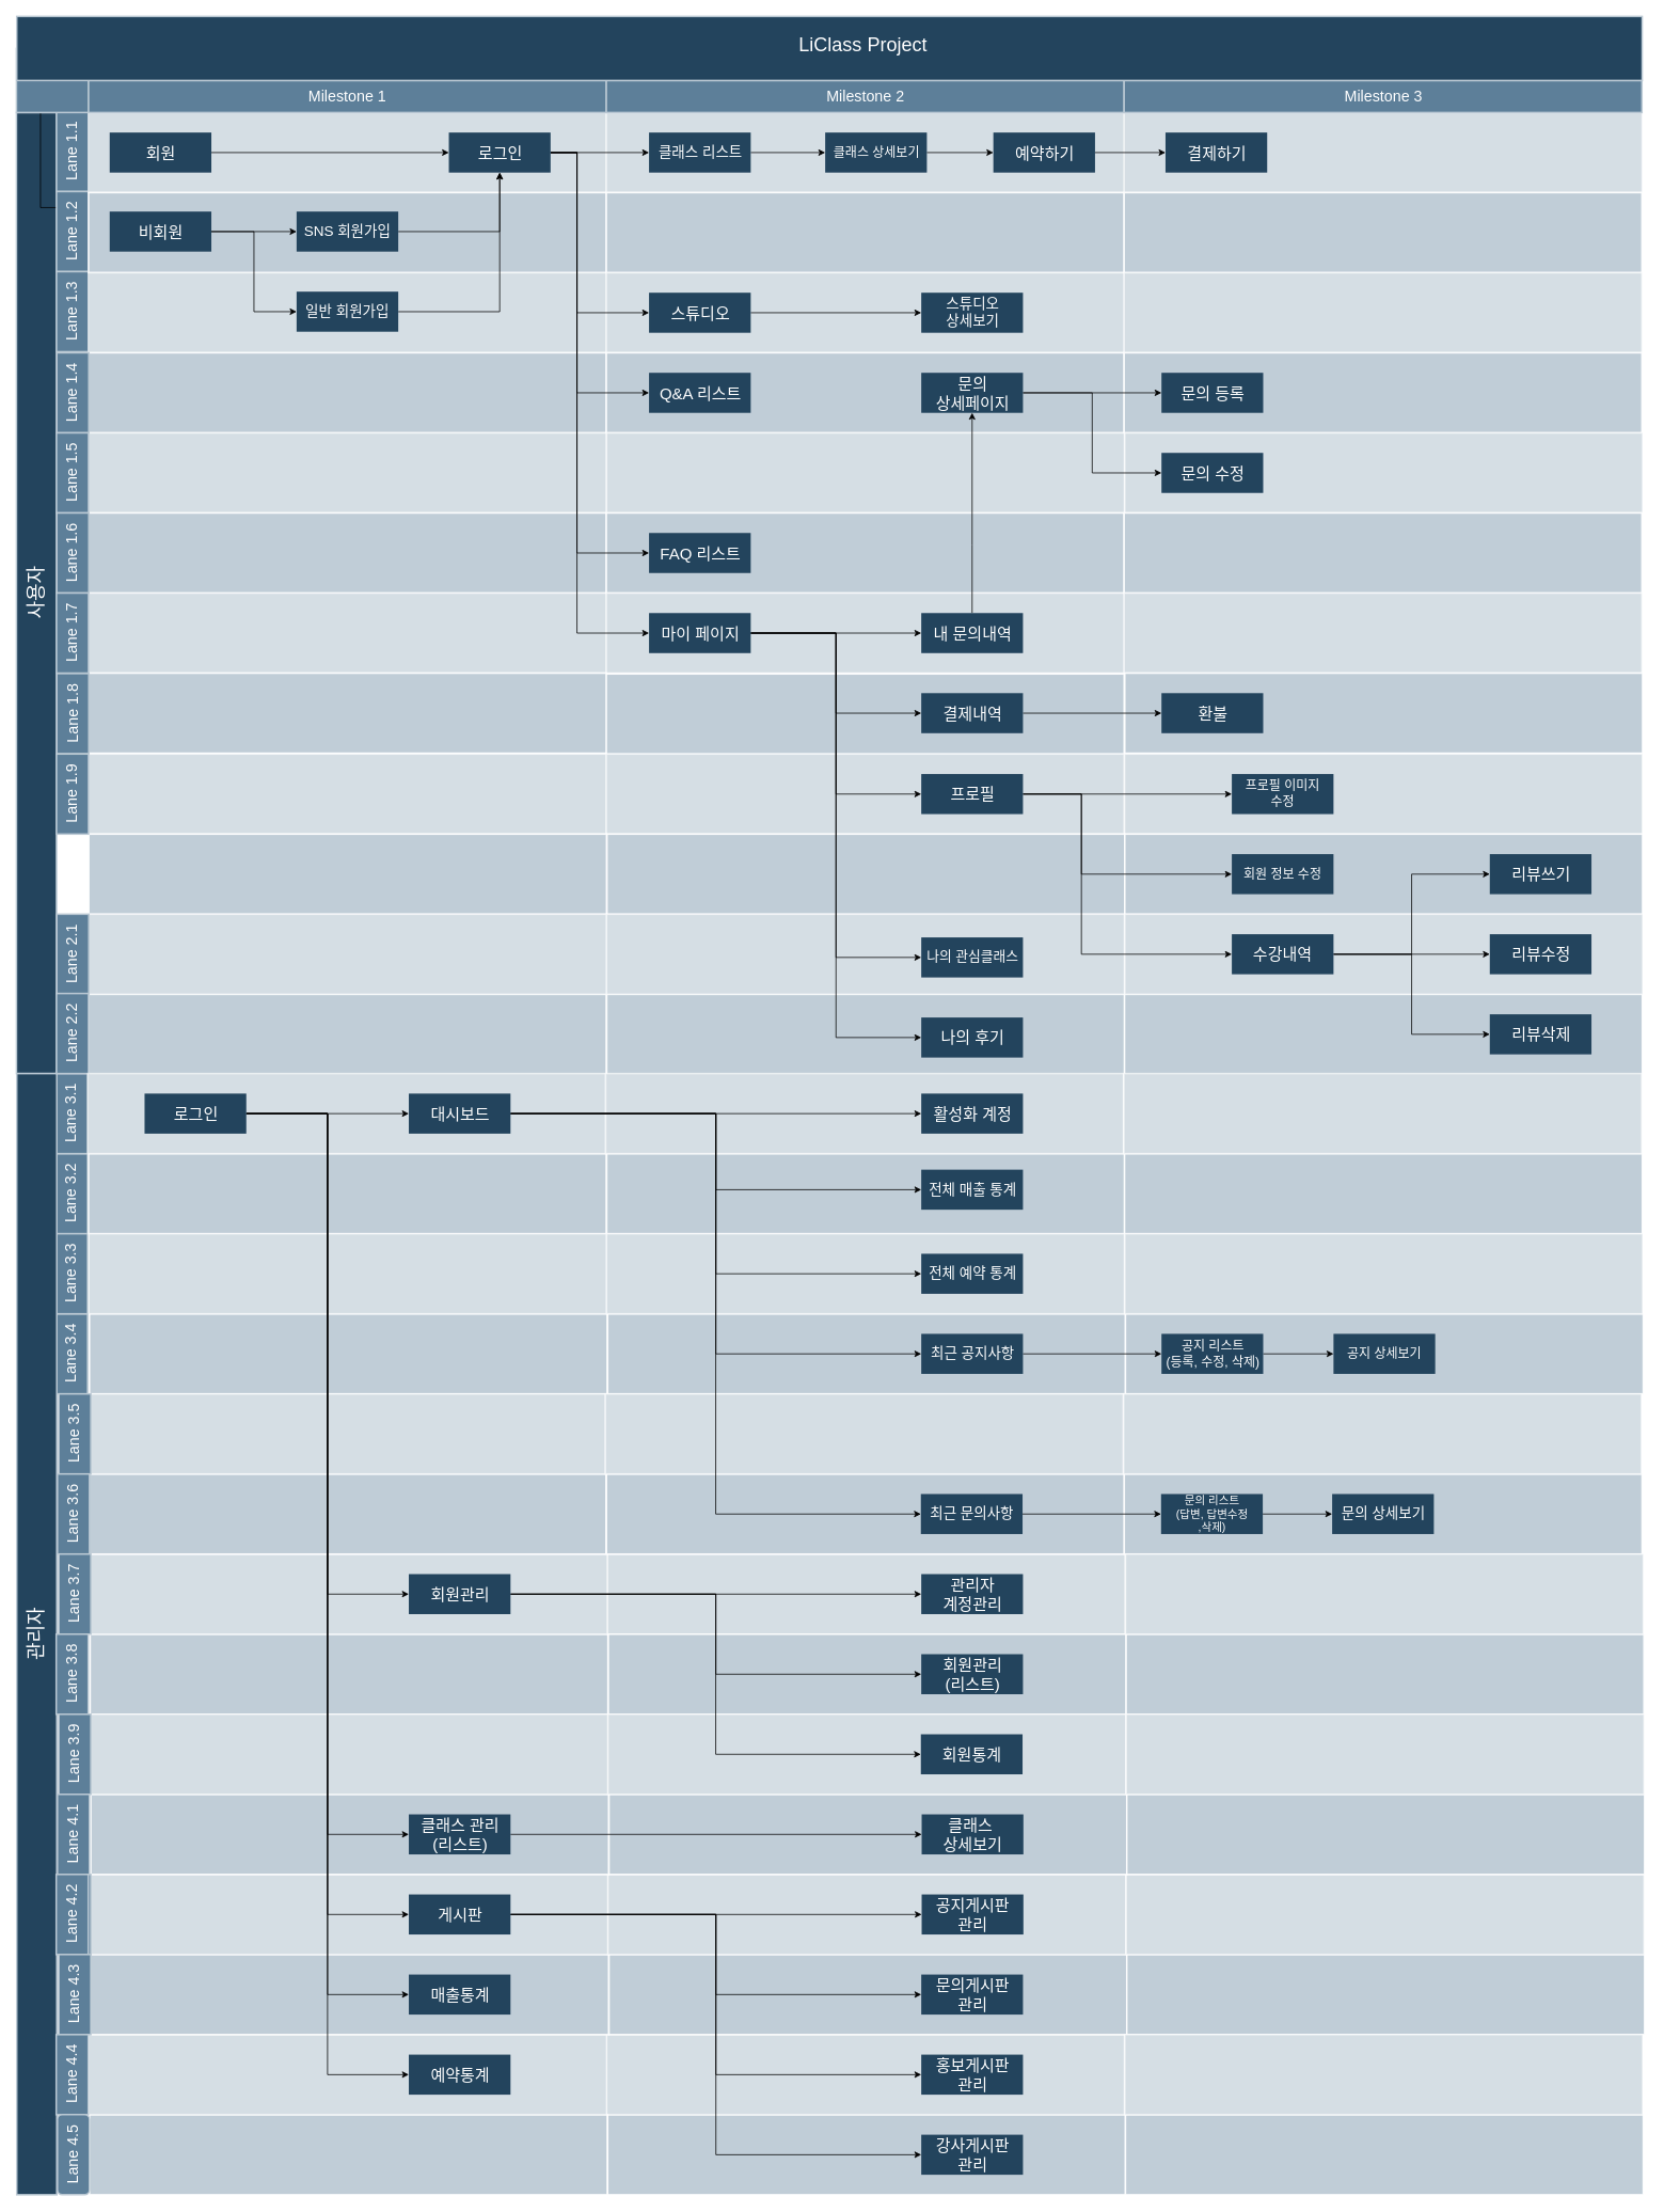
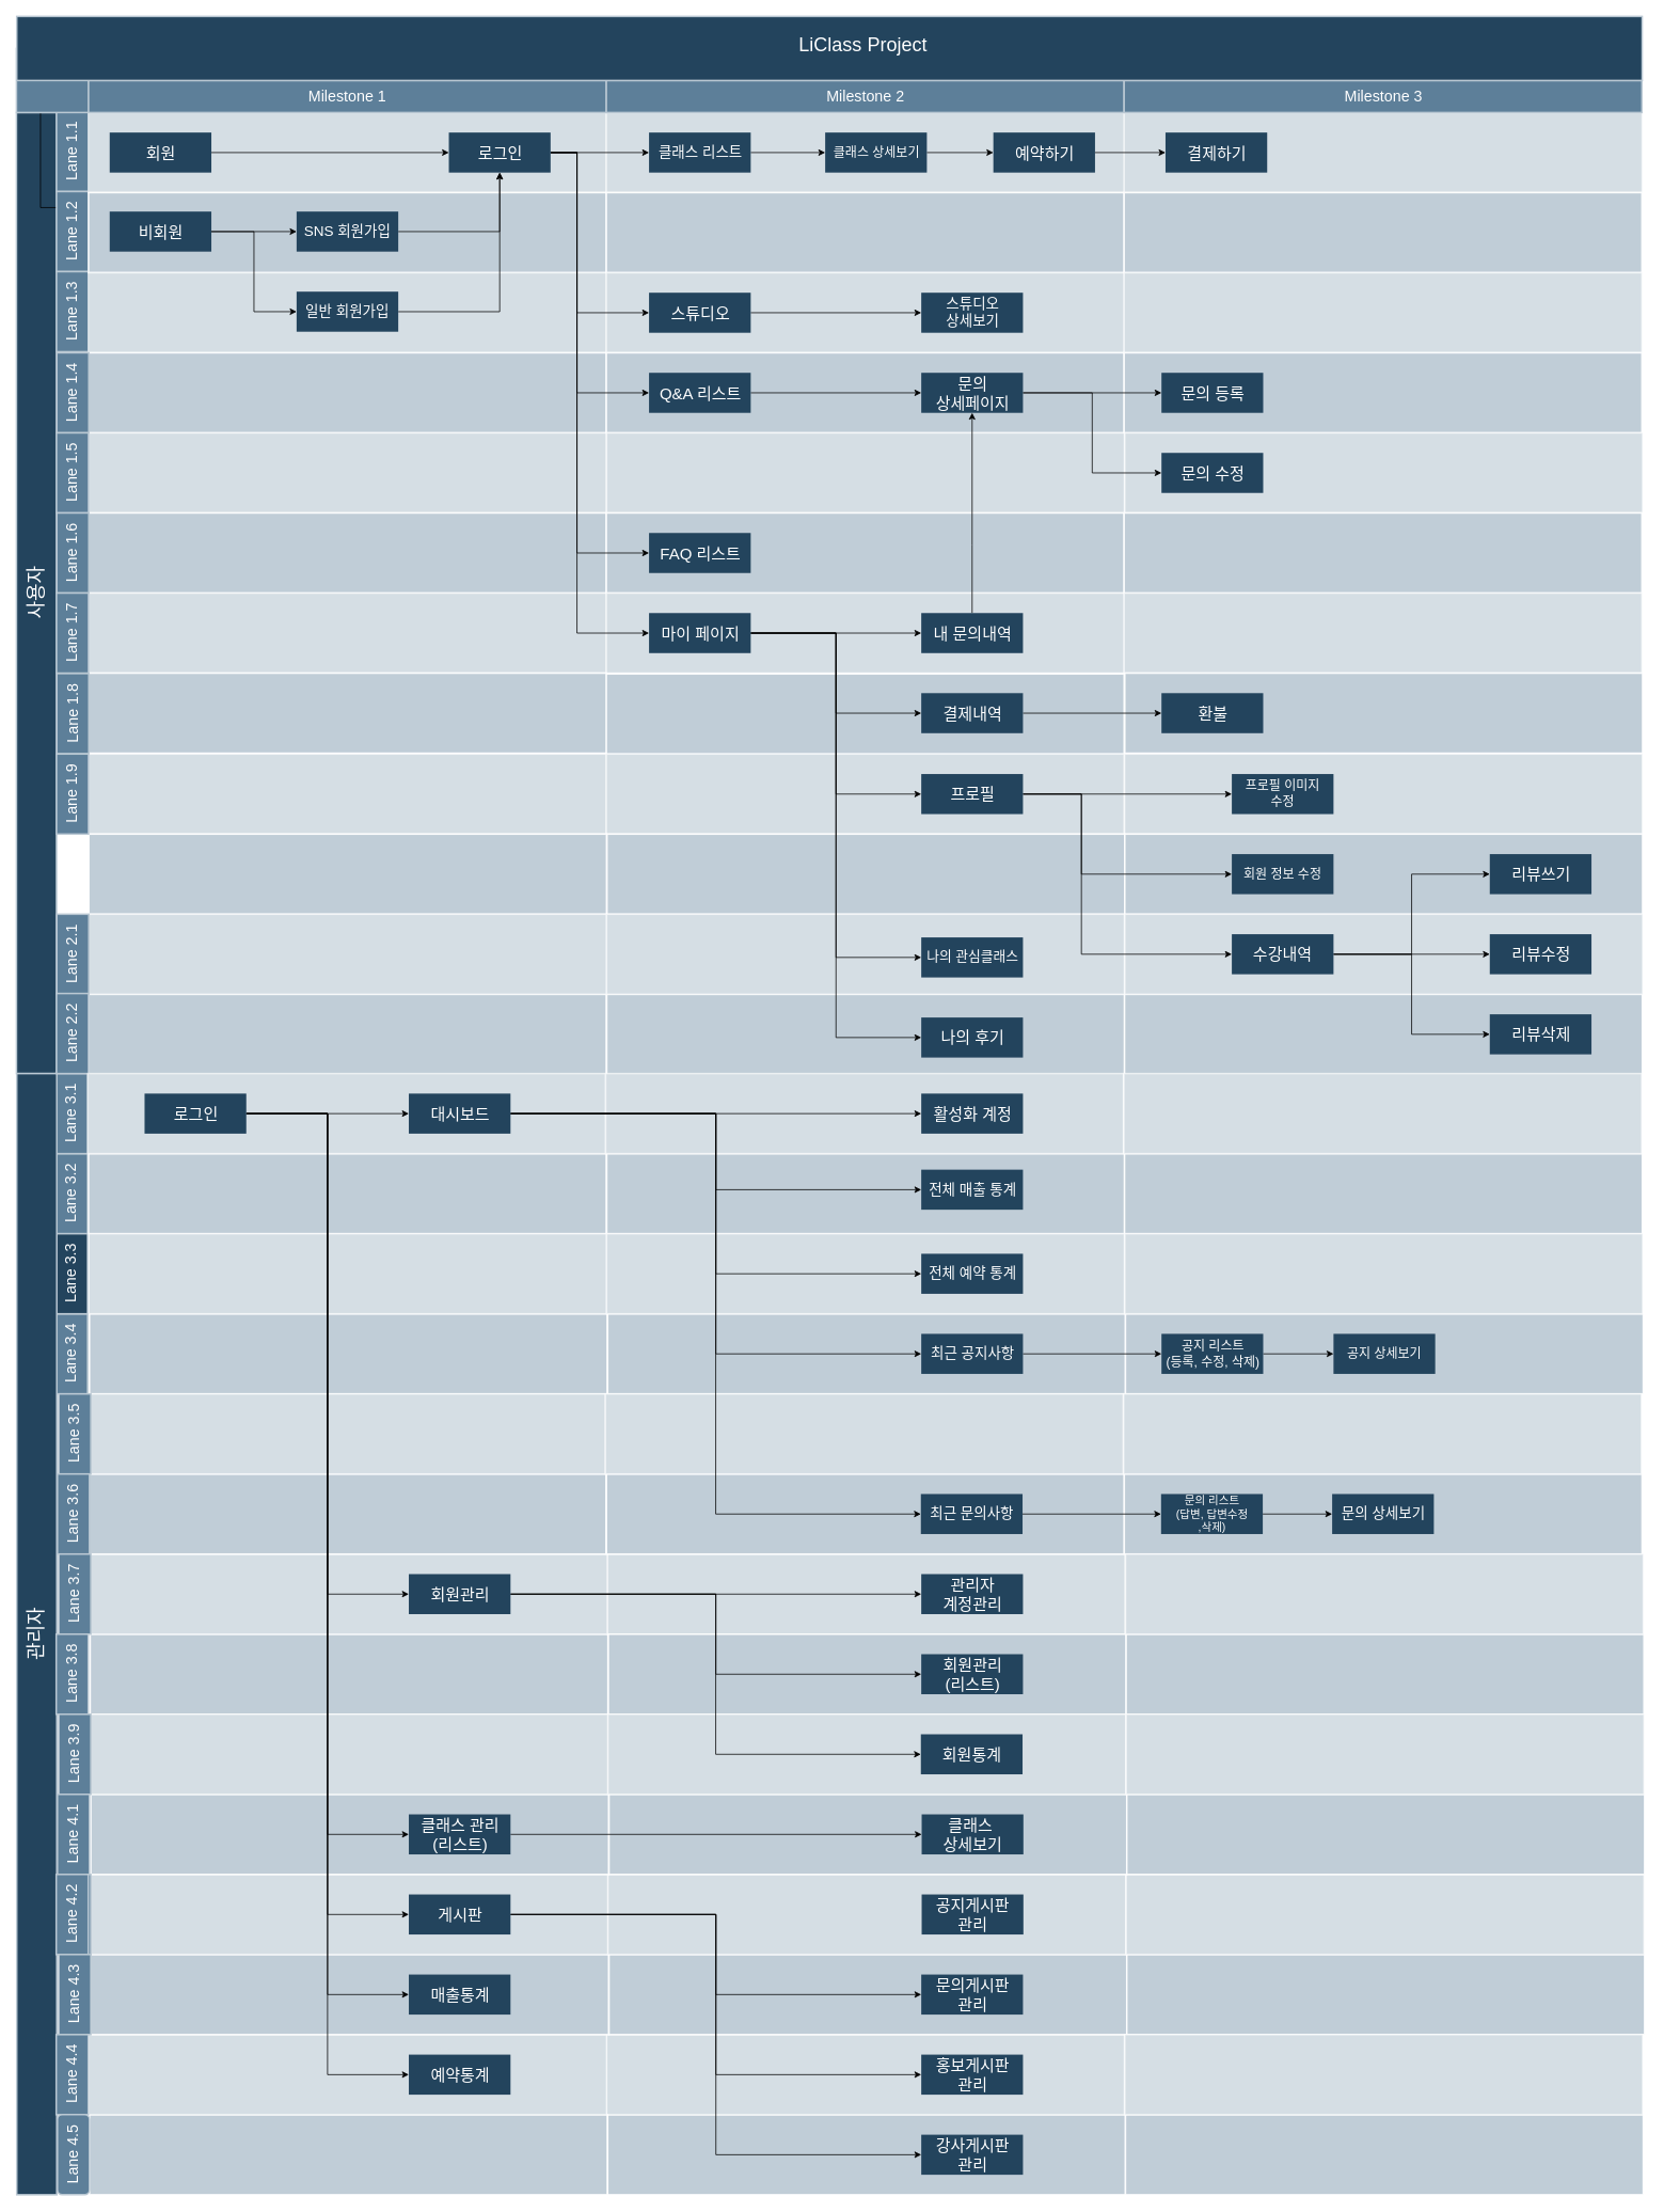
+ <mxCell id="96" style="edgeStyle=orthogonalEdgeStyle;rounded=0;orthogonalLoop=1;jettySize=auto;html=1;entryX=0;entryY=0.5;entryDx=0;entryDy=0;" parent="1" source="97" target="100" edge="1"><mxGeometry relative="1" as="geometry" /></mxCell>
- <mxCell id="27" value="Lane 3.3" style="strokeColor=#BAC8D3;fillColor=#5d7f99;fontSize=19;strokeWidth=2;horizontal=0;fontFamily=Helvetica;html=1;labelBackgroundColor=none;fontColor=#FFFFFF;rounded=0;" parent="1" vertex="1"><mxGeometry x="68.83" y="1540" width="40" height="100" as="geometry" /></mxCell>
+ <mxCell id="27" value="Lane 3.3" style="strokeColor=#BAC8D3;fillColor=#23445d;fontSize=19;strokeWidth=2;horizontal=0;fontFamily=Helvetica;html=1;labelBackgroundColor=none;fontColor=#FFFFFF;rounded=0;" parent="1" vertex="1"><mxGeometry x="68.83" y="1540" width="40" height="100" as="geometry" /></mxCell>
- <mxCell id="202" style="edgeStyle=orthogonalEdgeStyle;rounded=0;orthogonalLoop=1;jettySize=auto;html=1;entryX=0;entryY=0.5;entryDx=0;entryDy=0;" parent="1" source="206" target="207" edge="1"><mxGeometry relative="1" as="geometry" /></mxCell>
